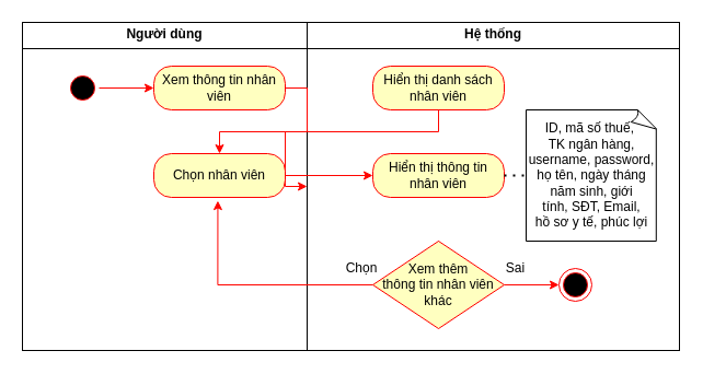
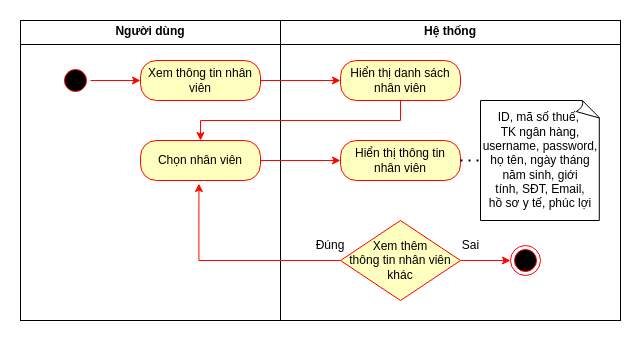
- <mxCell id="6" value="" style="edgeStyle=orthogonalEdgeStyle;rounded=0;orthogonalLoop=1;jettySize=auto;html=1;strokeColor=#FF0500;" parent="1" source="7" target="2" edge="1"><mxGeometry relative="1" as="geometry" /></mxCell>
+ <mxCell id="6" value="" style="edgeStyle=orthogonalEdgeStyle;rounded=0;orthogonalLoop=1;jettySize=auto;html=1;strokeColor=#FF0500;" parent="1" source="7" target="9" edge="1"><mxGeometry relative="1" as="geometry" /></mxCell>
- <mxCell id="19" value="Chọn" style="text;html=1;align=center;verticalAlign=middle;whiteSpace=wrap;rounded=0;fontFamily=Helvetica;fontSize=12;fontColor=#000000;" parent="1" vertex="1"><mxGeometry x="300" y="230" width="60" height="30" as="geometry" /></mxCell>
+ <mxCell id="19" value="Đúng" style="text;html=1;align=center;verticalAlign=middle;whiteSpace=wrap;rounded=0;fontFamily=Helvetica;fontSize=12;fontColor=#000000;" parent="1" vertex="1"><mxGeometry x="300" y="230" width="60" height="30" as="geometry" /></mxCell>
